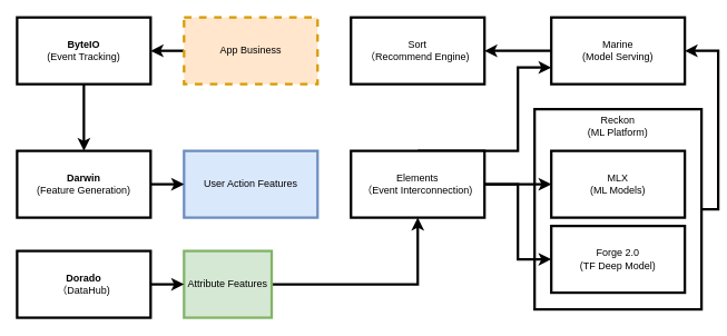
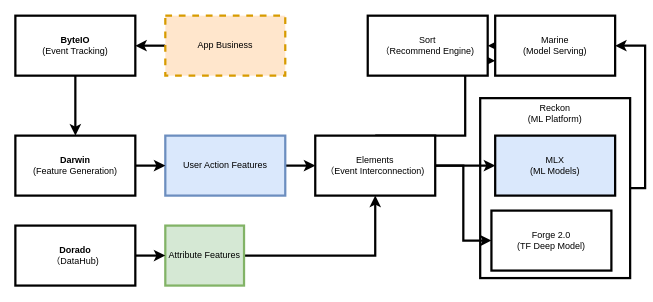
- <mxCell id="25" value="Sort&lt;br&gt;（Recommend Engine)" style="rounded=0;whiteSpace=wrap;html=1;strokeWidth=3;" vertex="1" parent="1"><mxGeometry x="420" y="20" width="160" height="80" as="geometry" /></mxCell>
+ <mxCell id="25" value="Sort&lt;br&gt;（Recommend Engine)" style="rounded=0;whiteSpace=wrap;html=1;strokeWidth=3;" vertex="1" parent="1"><mxGeometry x="490" y="20" width="160" height="80" as="geometry" /></mxCell>
+ <mxCell id="6" style="edgeStyle=orthogonalEdgeStyle;rounded=0;orthogonalLoop=1;jettySize=auto;html=1;exitX=1;exitY=0.5;exitDx=0;exitDy=0;entryX=0;entryY=0.5;entryDx=0;entryDy=0;strokeWidth=3;" edge="1" parent="1" source="7" target="16"><mxGeometry relative="1" as="geometry" /></mxCell>
- <mxCell id="4" value="MLX&lt;br&gt;(ML Models)" style="rounded=0;whiteSpace=wrap;html=1;strokeWidth=3;" vertex="1" parent="2"><mxGeometry x="20" y="50" width="160" height="80" as="geometry" /></mxCell>
+ <mxCell id="4" value="MLX&lt;br&gt;(ML Models)" style="rounded=0;whiteSpace=wrap;html=1;strokeWidth=3;fillColor=#dae8fc;" vertex="1" parent="2"><mxGeometry x="20" y="50" width="160" height="80" as="geometry" /></mxCell>
- <mxCell id="5" value="Forge 2.0&lt;br&gt;(TF Deep Model)" style="rounded=0;whiteSpace=wrap;html=1;strokeWidth=3;" vertex="1" parent="2"><mxGeometry x="20" y="140" width="160" height="80" as="geometry" /></mxCell>
+ <mxCell id="5" value="Forge 2.0&lt;br&gt;(TF Deep Model)" style="rounded=0;whiteSpace=wrap;html=1;strokeWidth=3;" vertex="1" parent="2"><mxGeometry x="15" y="150" width="160" height="80" as="geometry" /></mxCell>
